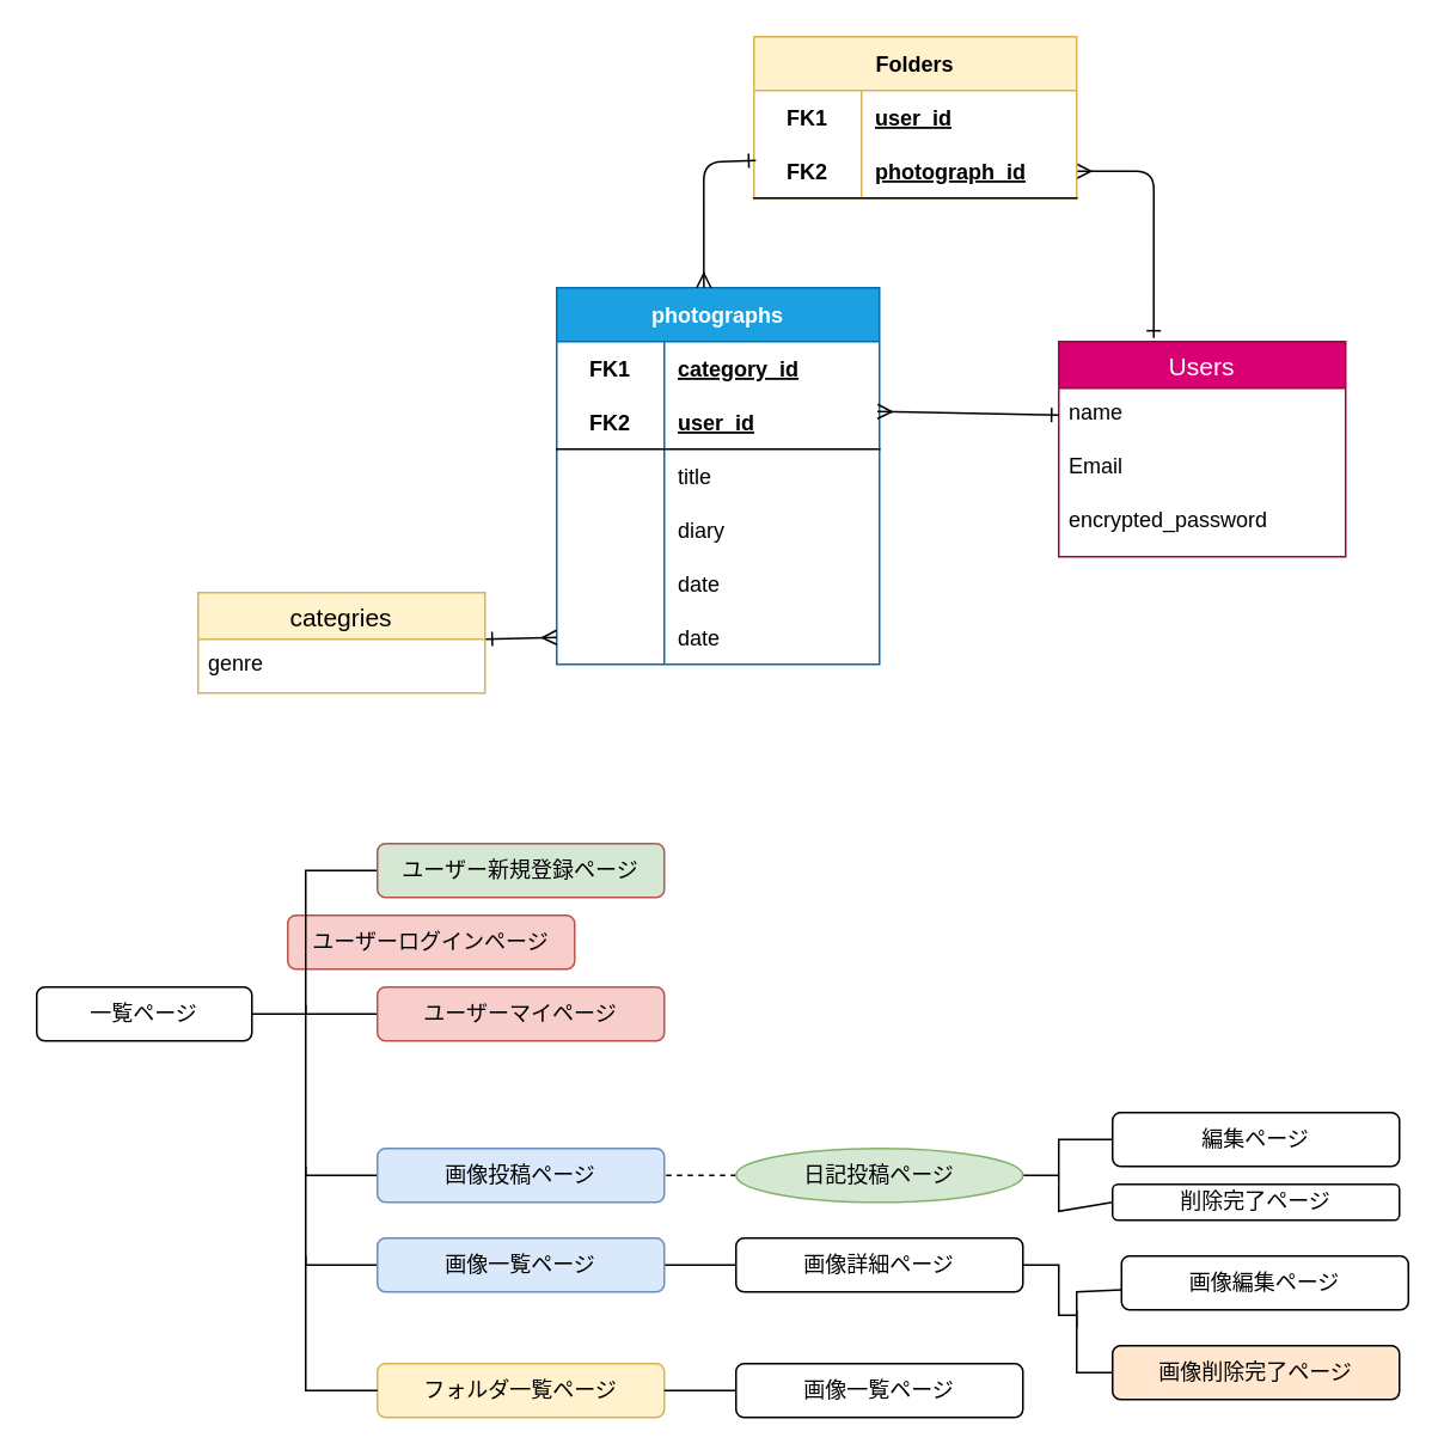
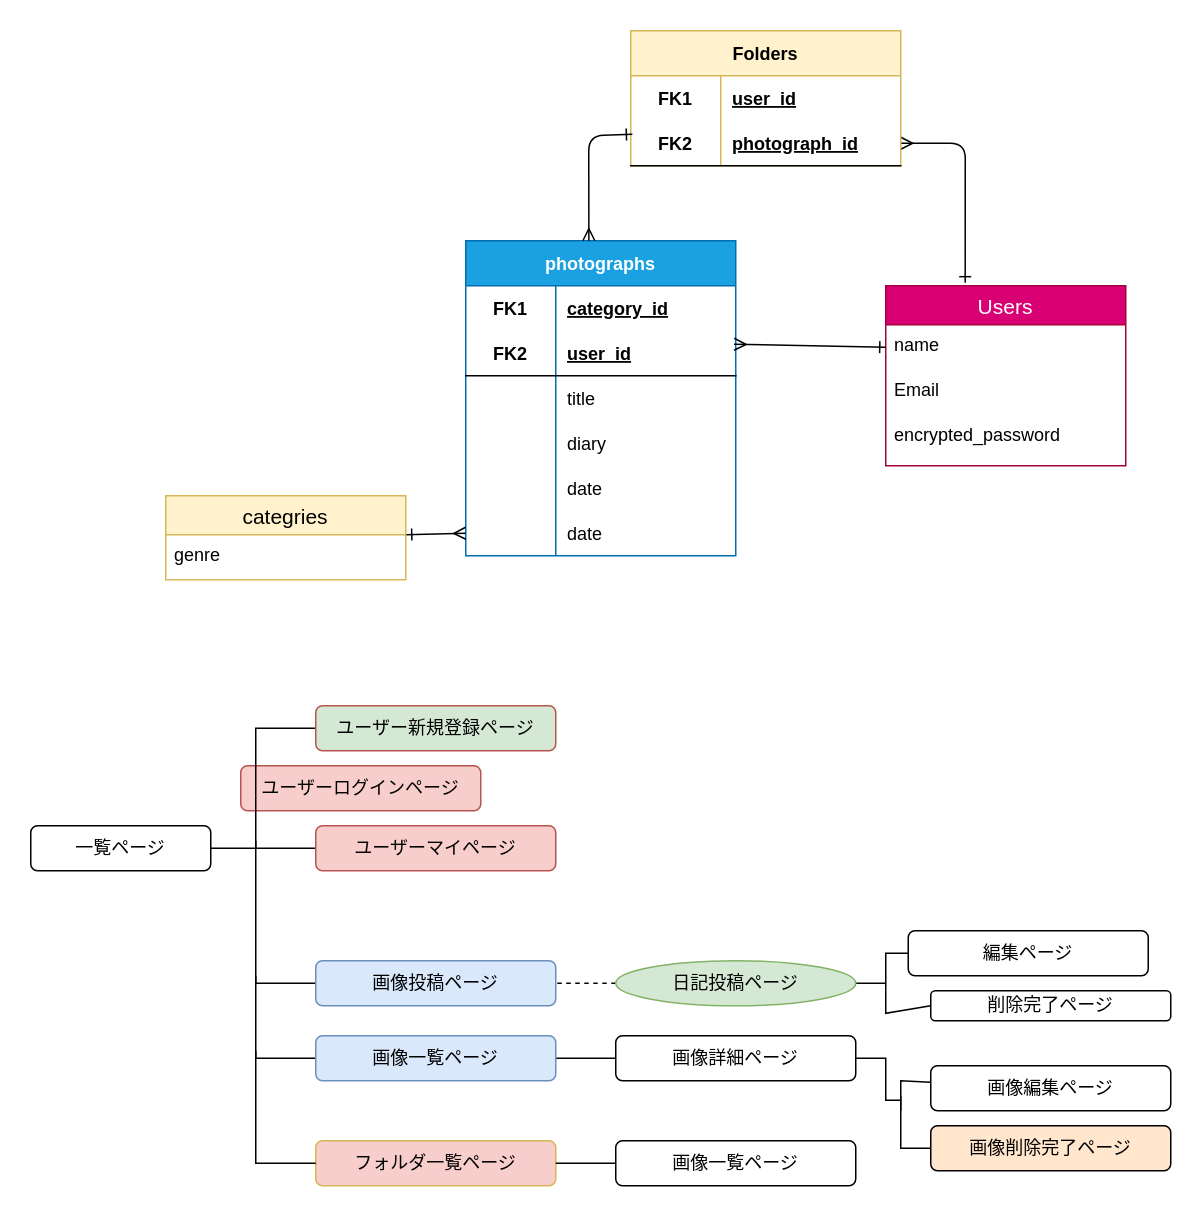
- <mxCell id="64" value="編集ページ" style="rounded=1;whiteSpace=wrap;html=1;" parent="1" vertex="1"><mxGeometry x="620" y="620" width="160" height="30" as="geometry" /></mxCell>
+ <mxCell id="64" value="編集ページ" style="rounded=1;whiteSpace=wrap;html=1;" parent="1" vertex="1"><mxGeometry x="605" y="620" width="160" height="30" as="geometry" /></mxCell>
- <mxCell id="51" value="画像編集ページ" style="rounded=1;whiteSpace=wrap;html=1;" parent="1" vertex="1"><mxGeometry x="625" y="700" width="160" height="30" as="geometry" /></mxCell>
+ <mxCell id="51" value="画像編集ページ" style="rounded=1;whiteSpace=wrap;html=1;" parent="1" vertex="1"><mxGeometry x="620" y="710" width="160" height="30" as="geometry" /></mxCell>
- <mxCell id="49" value="フォルダ一覧ページ" style="rounded=1;whiteSpace=wrap;html=1;fillColor=#fff2cc;strokeColor=#d6b656;" parent="1" vertex="1"><mxGeometry x="210" y="760" width="160" height="30" as="geometry" /></mxCell>
+ <mxCell id="49" value="フォルダ一覧ページ" style="rounded=1;whiteSpace=wrap;html=1;fillColor=#f8cecc;strokeColor=#d6b656;" parent="1" vertex="1"><mxGeometry x="210" y="760" width="160" height="30" as="geometry" /></mxCell>
